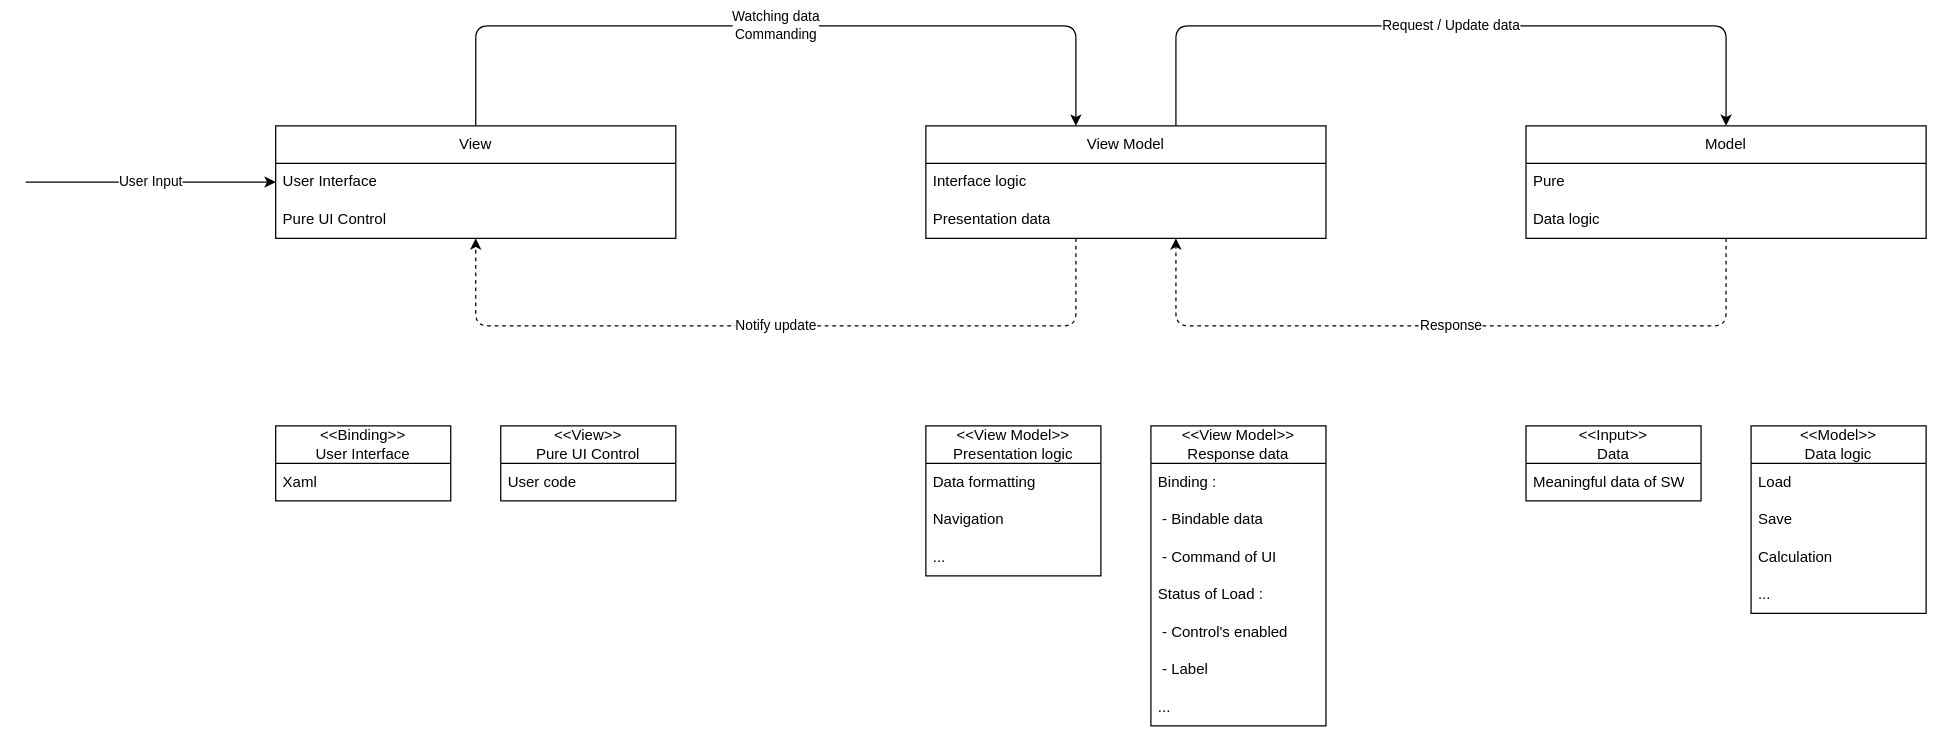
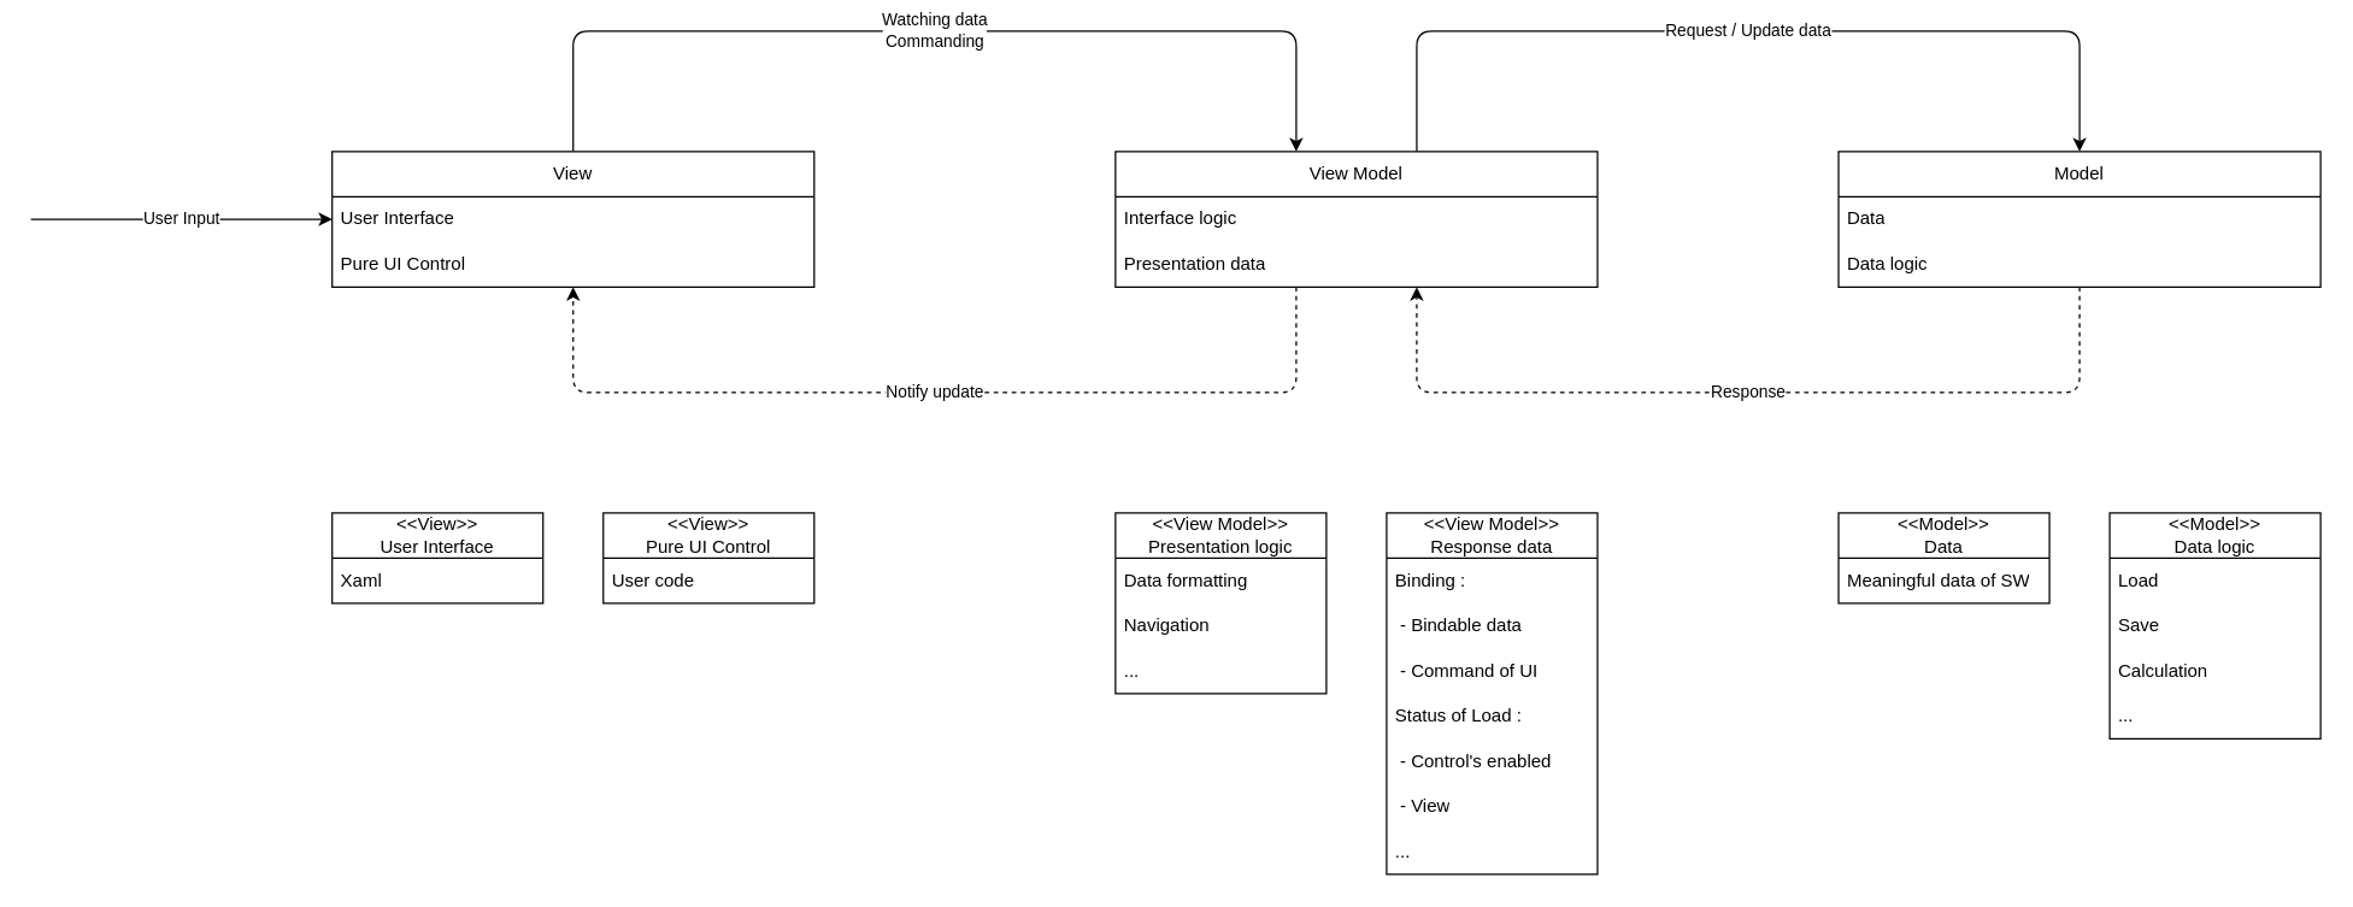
- <mxCell id="13" value="Pure" style="text;strokeColor=none;fillColor=none;align=left;verticalAlign=middle;spacingLeft=4;spacingRight=4;overflow=hidden;points=[[0,0.5],[1,0.5]];portConstraint=eastwest;rotatable=0;whiteSpace=wrap;html=1;" vertex="1" parent="12"><mxGeometry y="30" width="320" height="30" as="geometry" /></mxCell>
+ <mxCell id="13" value="Data" style="text;strokeColor=none;fillColor=none;align=left;verticalAlign=middle;spacingLeft=4;spacingRight=4;overflow=hidden;points=[[0,0.5],[1,0.5]];portConstraint=eastwest;rotatable=0;whiteSpace=wrap;html=1;" vertex="1" parent="12"><mxGeometry y="30" width="320" height="30" as="geometry" /></mxCell>
- <mxCell id="15" value="&amp;lt;&amp;lt;Binding&amp;gt;&amp;gt;&lt;br&gt;User Interface" style="swimlane;fontStyle=0;childLayout=stackLayout;horizontal=1;startSize=30;horizontalStack=0;resizeParent=1;resizeParentMax=0;resizeLast=0;collapsible=1;marginBottom=0;whiteSpace=wrap;html=1;" vertex="1" parent="1"><mxGeometry x="220" y="340" width="140" height="60" as="geometry" /></mxCell>
+ <mxCell id="15" value="&amp;lt;&amp;lt;View&amp;gt;&amp;gt;&lt;br&gt;User Interface" style="swimlane;fontStyle=0;childLayout=stackLayout;horizontal=1;startSize=30;horizontalStack=0;resizeParent=1;resizeParentMax=0;resizeLast=0;collapsible=1;marginBottom=0;whiteSpace=wrap;html=1;" vertex="1" parent="1"><mxGeometry x="220" y="340" width="140" height="60" as="geometry" /></mxCell>
- <mxCell id="31" value="&amp;lt;&amp;lt;Input&amp;gt;&amp;gt;&lt;br&gt;Data" style="swimlane;fontStyle=0;childLayout=stackLayout;horizontal=1;startSize=30;horizontalStack=0;resizeParent=1;resizeParentMax=0;resizeLast=0;collapsible=1;marginBottom=0;whiteSpace=wrap;html=1;" vertex="1" parent="1"><mxGeometry x="1220" y="340" width="140" height="60" as="geometry" /></mxCell>
+ <mxCell id="31" value="&amp;lt;&amp;lt;Model&amp;gt;&amp;gt;&lt;br&gt;Data" style="swimlane;fontStyle=0;childLayout=stackLayout;horizontal=1;startSize=30;horizontalStack=0;resizeParent=1;resizeParentMax=0;resizeLast=0;collapsible=1;marginBottom=0;whiteSpace=wrap;html=1;" vertex="1" parent="1"><mxGeometry x="1220" y="340" width="140" height="60" as="geometry" /></mxCell>
- <mxCell id="29" value="&amp;nbsp;- Label" style="text;strokeColor=none;fillColor=none;align=left;verticalAlign=middle;spacingLeft=4;spacingRight=4;overflow=hidden;points=[[0,0.5],[1,0.5]];portConstraint=eastwest;rotatable=0;whiteSpace=wrap;html=1;" vertex="1" parent="23"><mxGeometry y="180" width="140" height="30" as="geometry" /></mxCell>
+ <mxCell id="29" value="&amp;nbsp;- View" style="text;strokeColor=none;fillColor=none;align=left;verticalAlign=middle;spacingLeft=4;spacingRight=4;overflow=hidden;points=[[0,0.5],[1,0.5]];portConstraint=eastwest;rotatable=0;whiteSpace=wrap;html=1;" vertex="1" parent="23"><mxGeometry y="180" width="140" height="30" as="geometry" /></mxCell>
